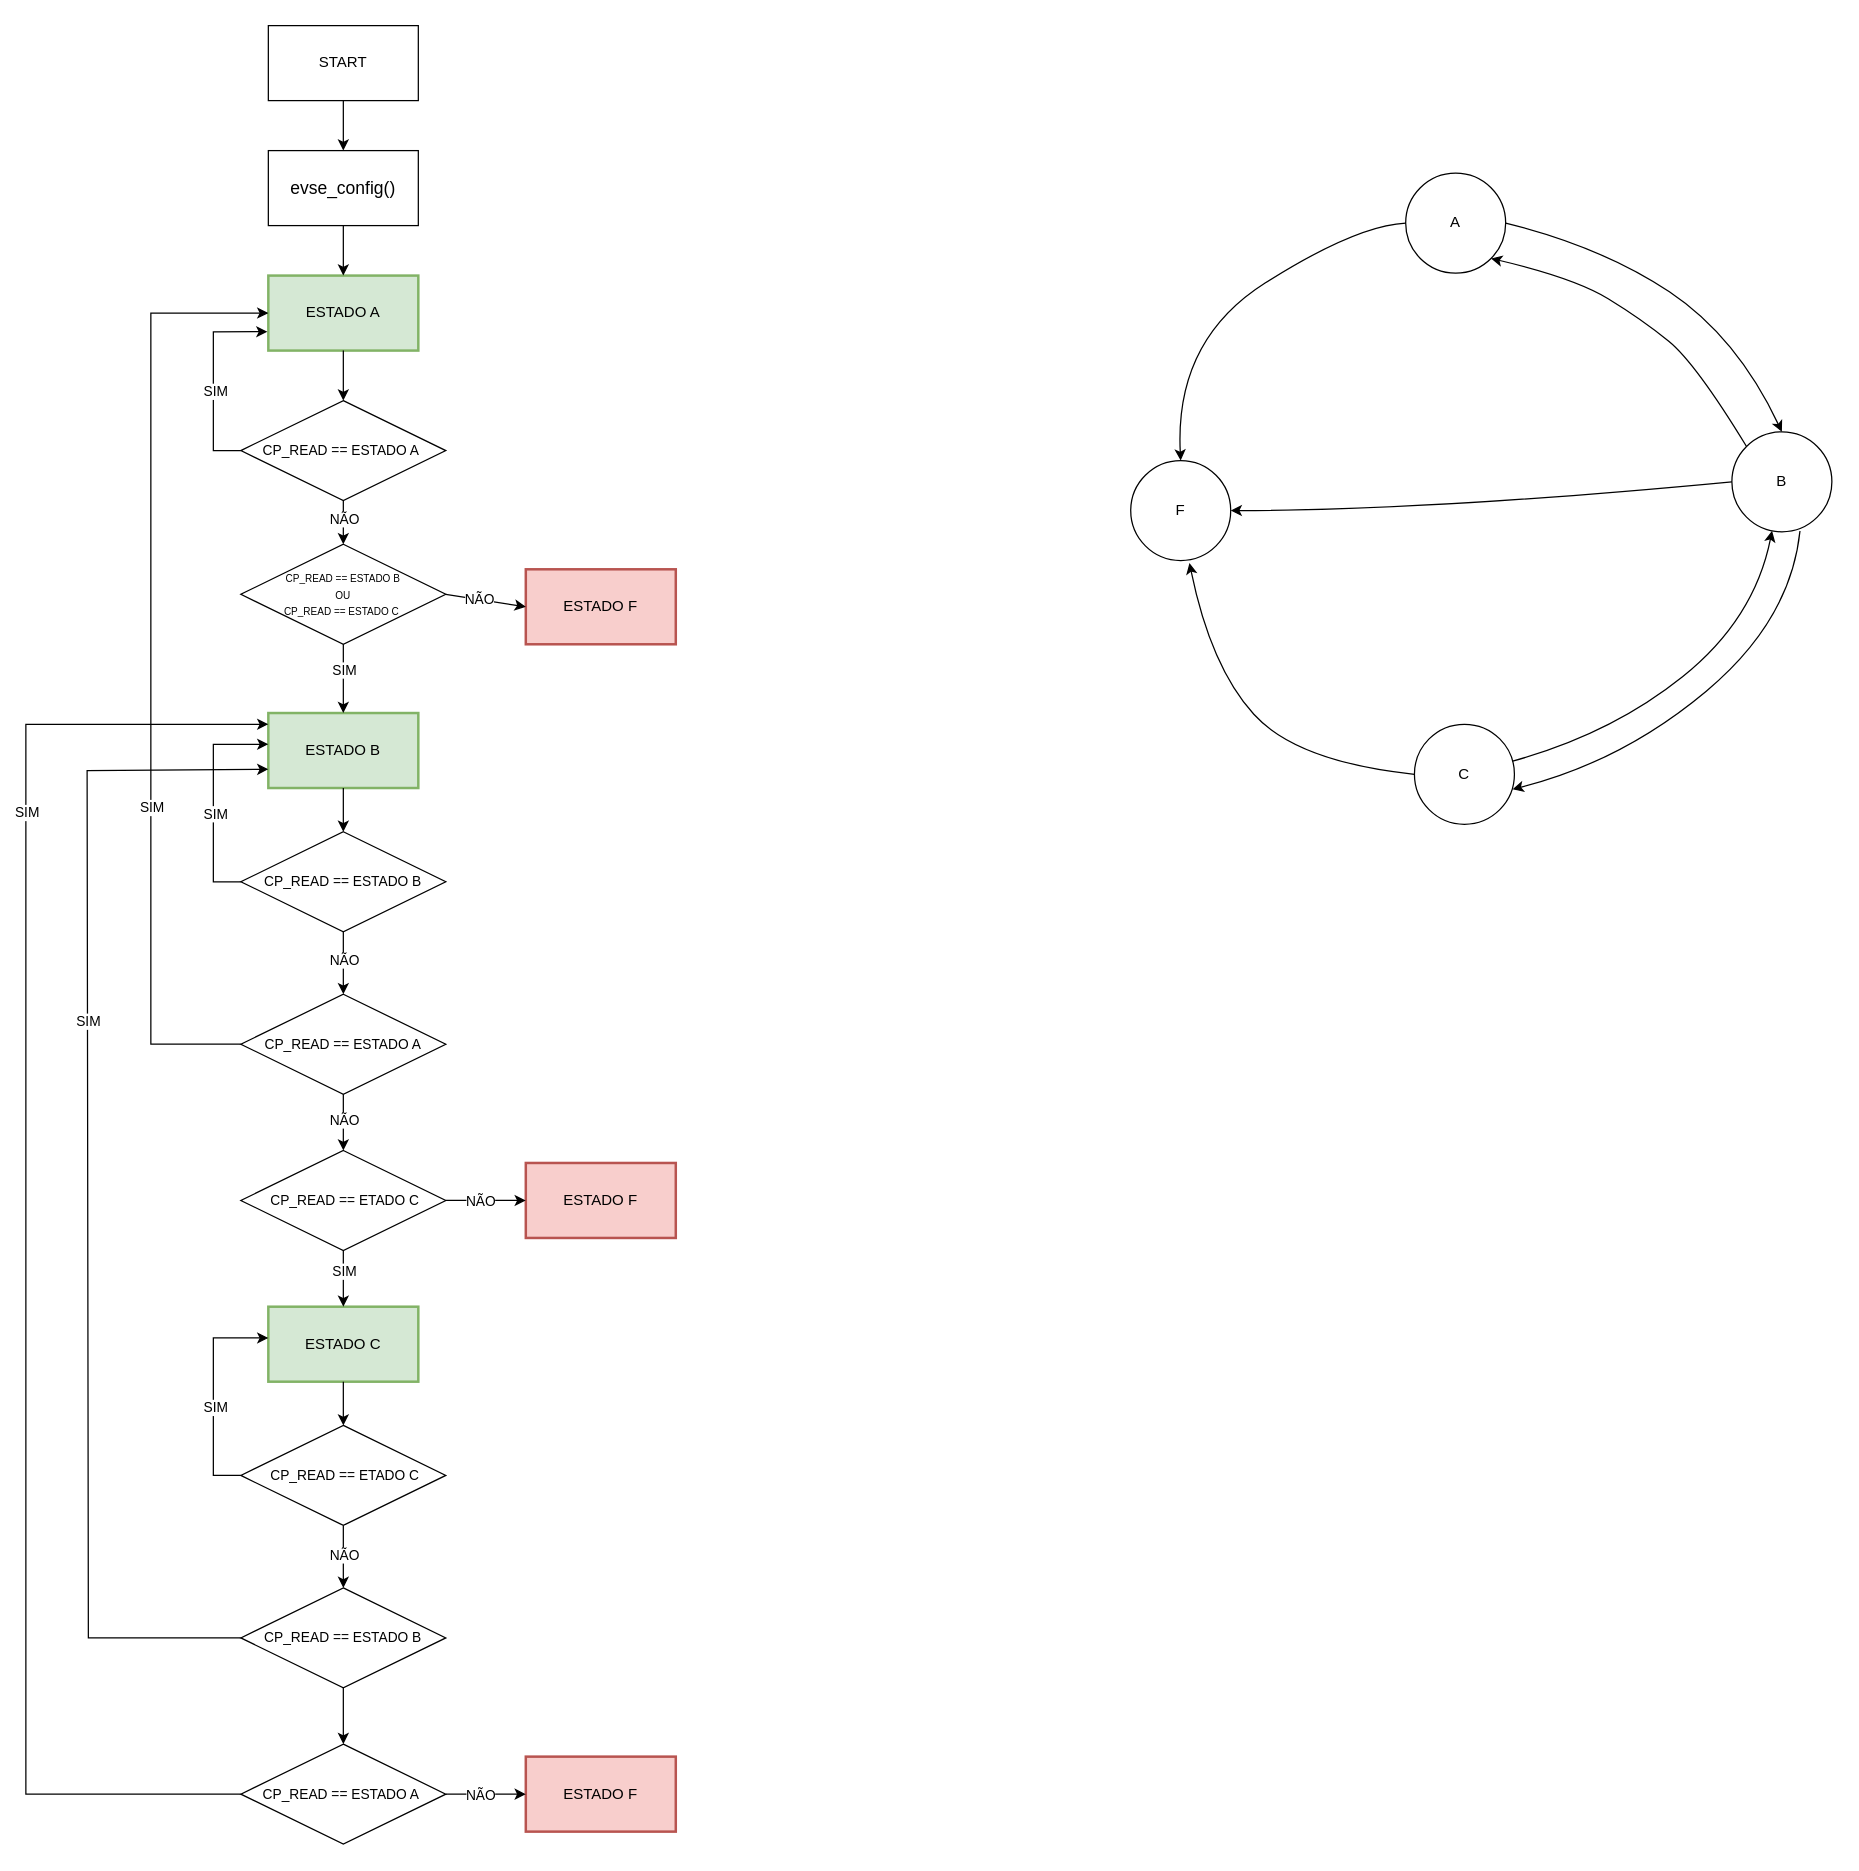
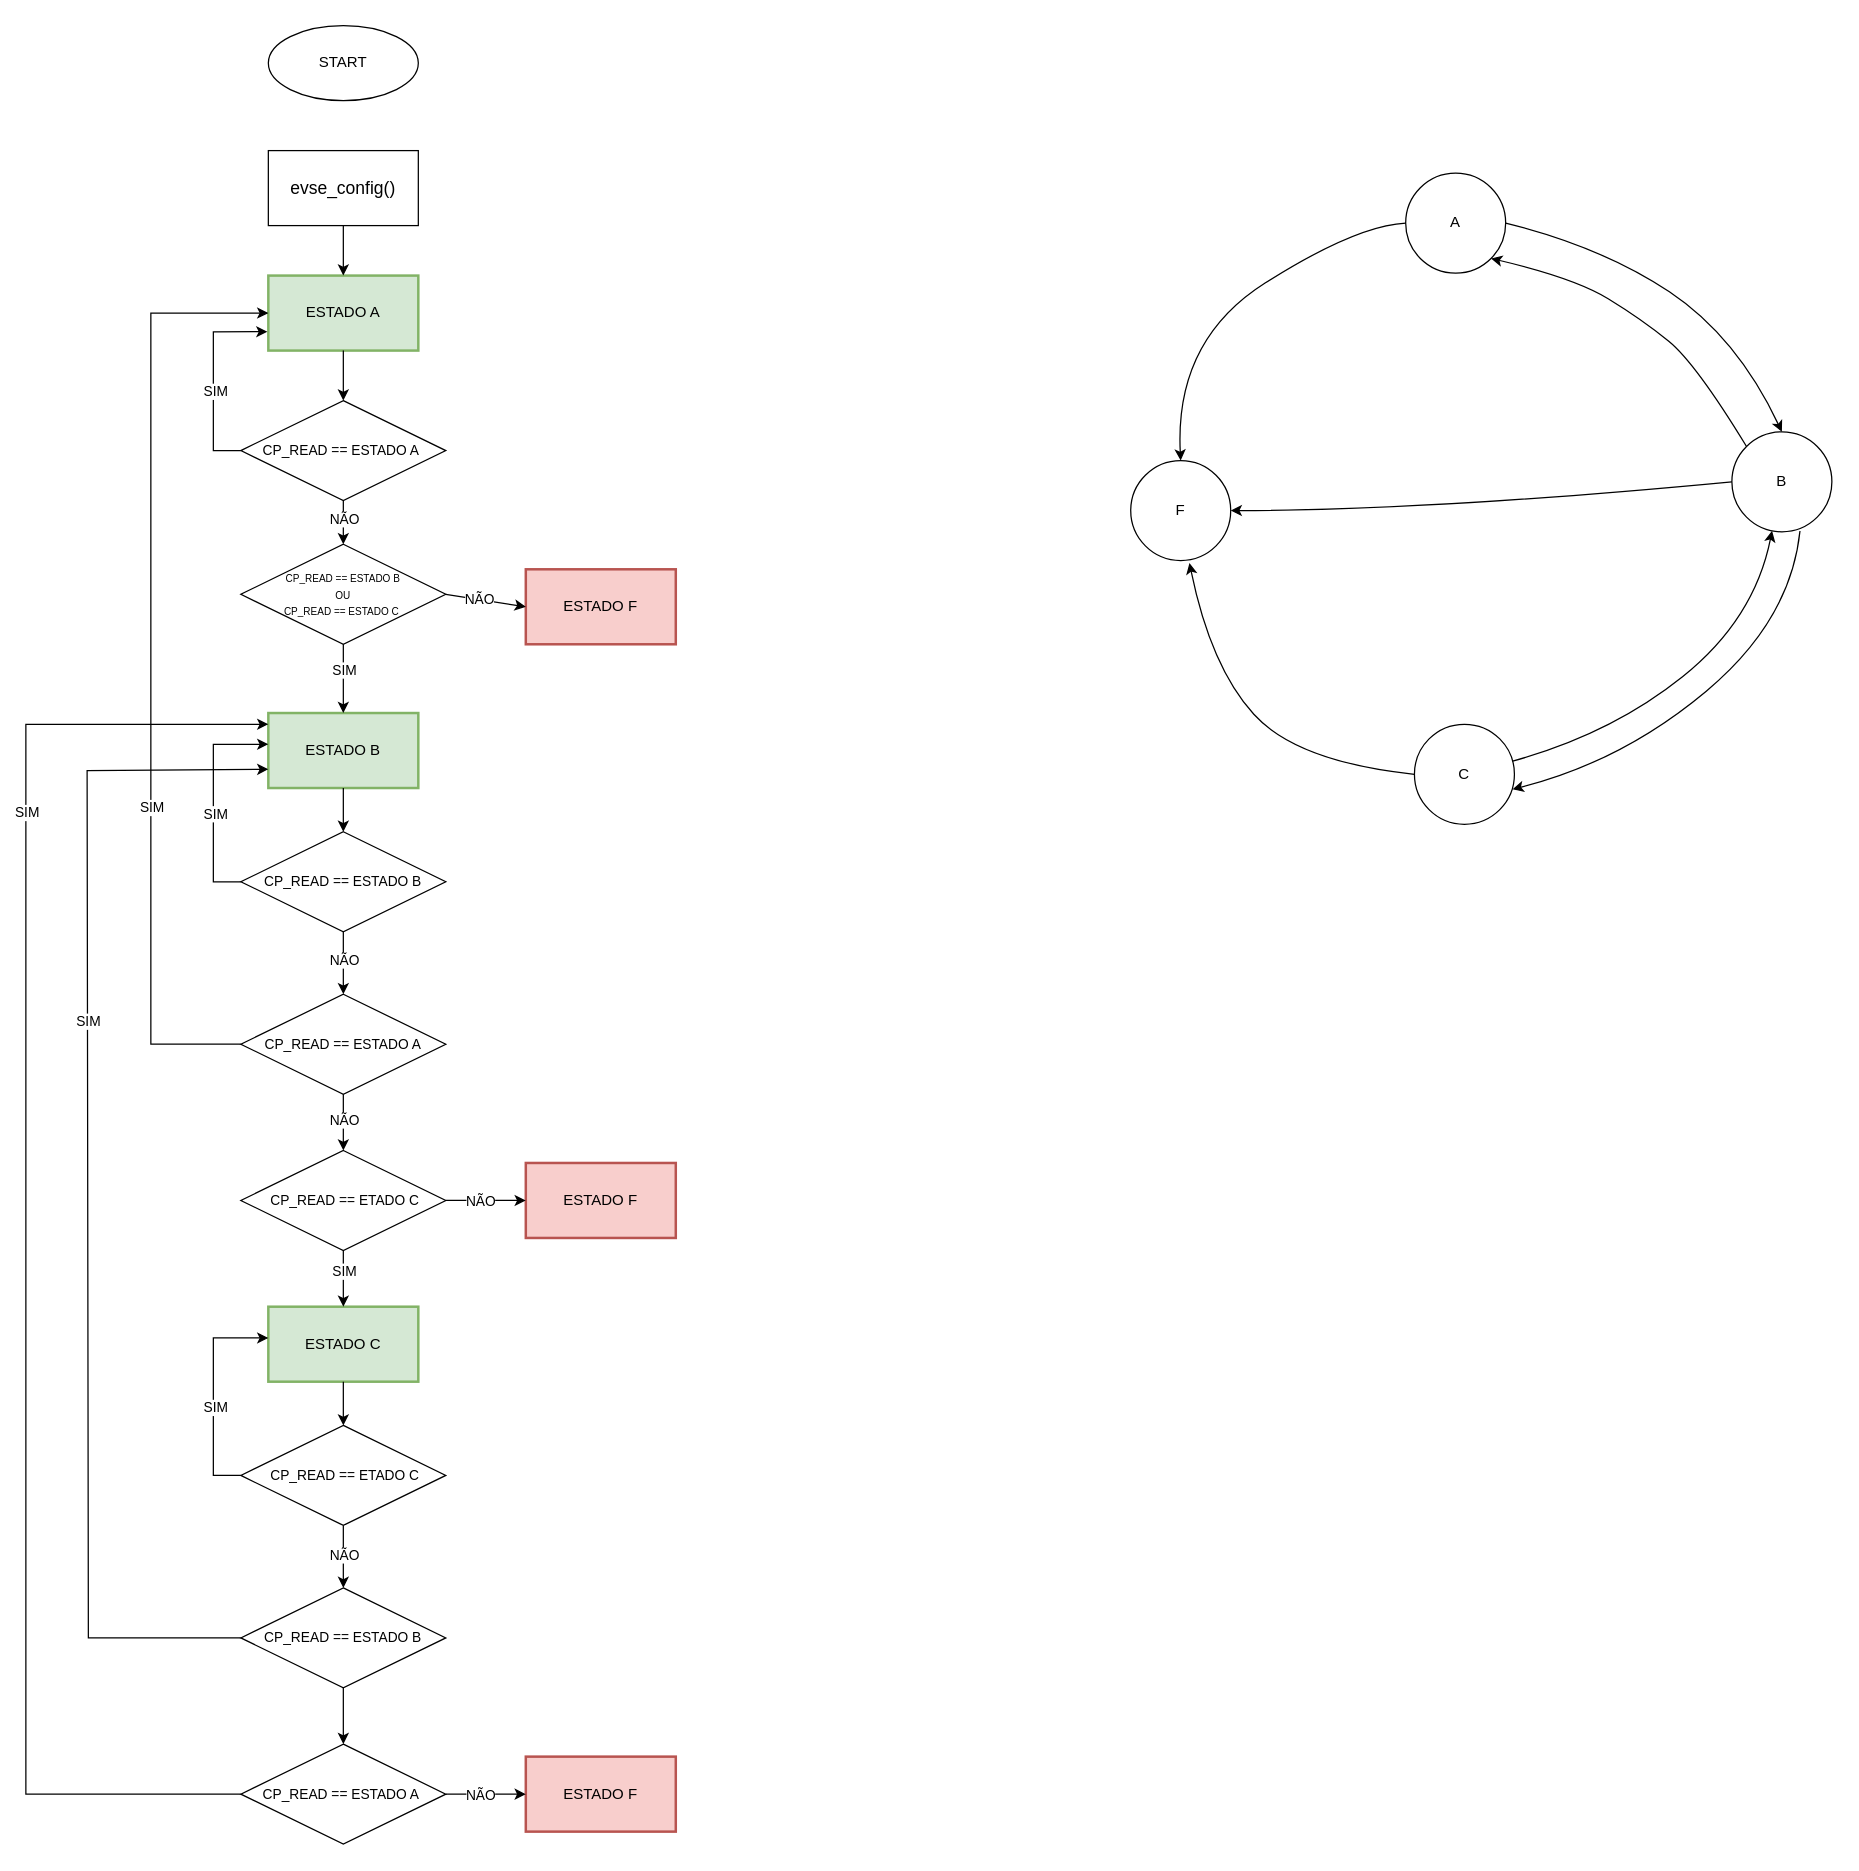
- <mxCell id="2" value="START" style="rounded=0;whiteSpace=wrap;html=1;" parent="1" vertex="1"><mxGeometry x="214" y="20" width="120" height="60" as="geometry" /></mxCell>
+ <mxCell id="2" value="START" style="ellipse;whiteSpace=wrap;html=1;" parent="1" vertex="1"><mxGeometry x="214" y="20" width="120" height="60" as="geometry" /></mxCell>
- <mxCell id="4" value="" style="endArrow=classic;html=1;rounded=0;exitX=0.5;exitY=1;exitDx=0;exitDy=0;entryX=0.5;entryY=0;entryDx=0;entryDy=0;" parent="1" source="2" target="3" edge="1"><mxGeometry width="50" height="50" relative="1" as="geometry"><mxPoint x="265" y="470" as="sourcePoint" /><mxPoint x="315" y="420" as="targetPoint" /></mxGeometry></mxCell>
